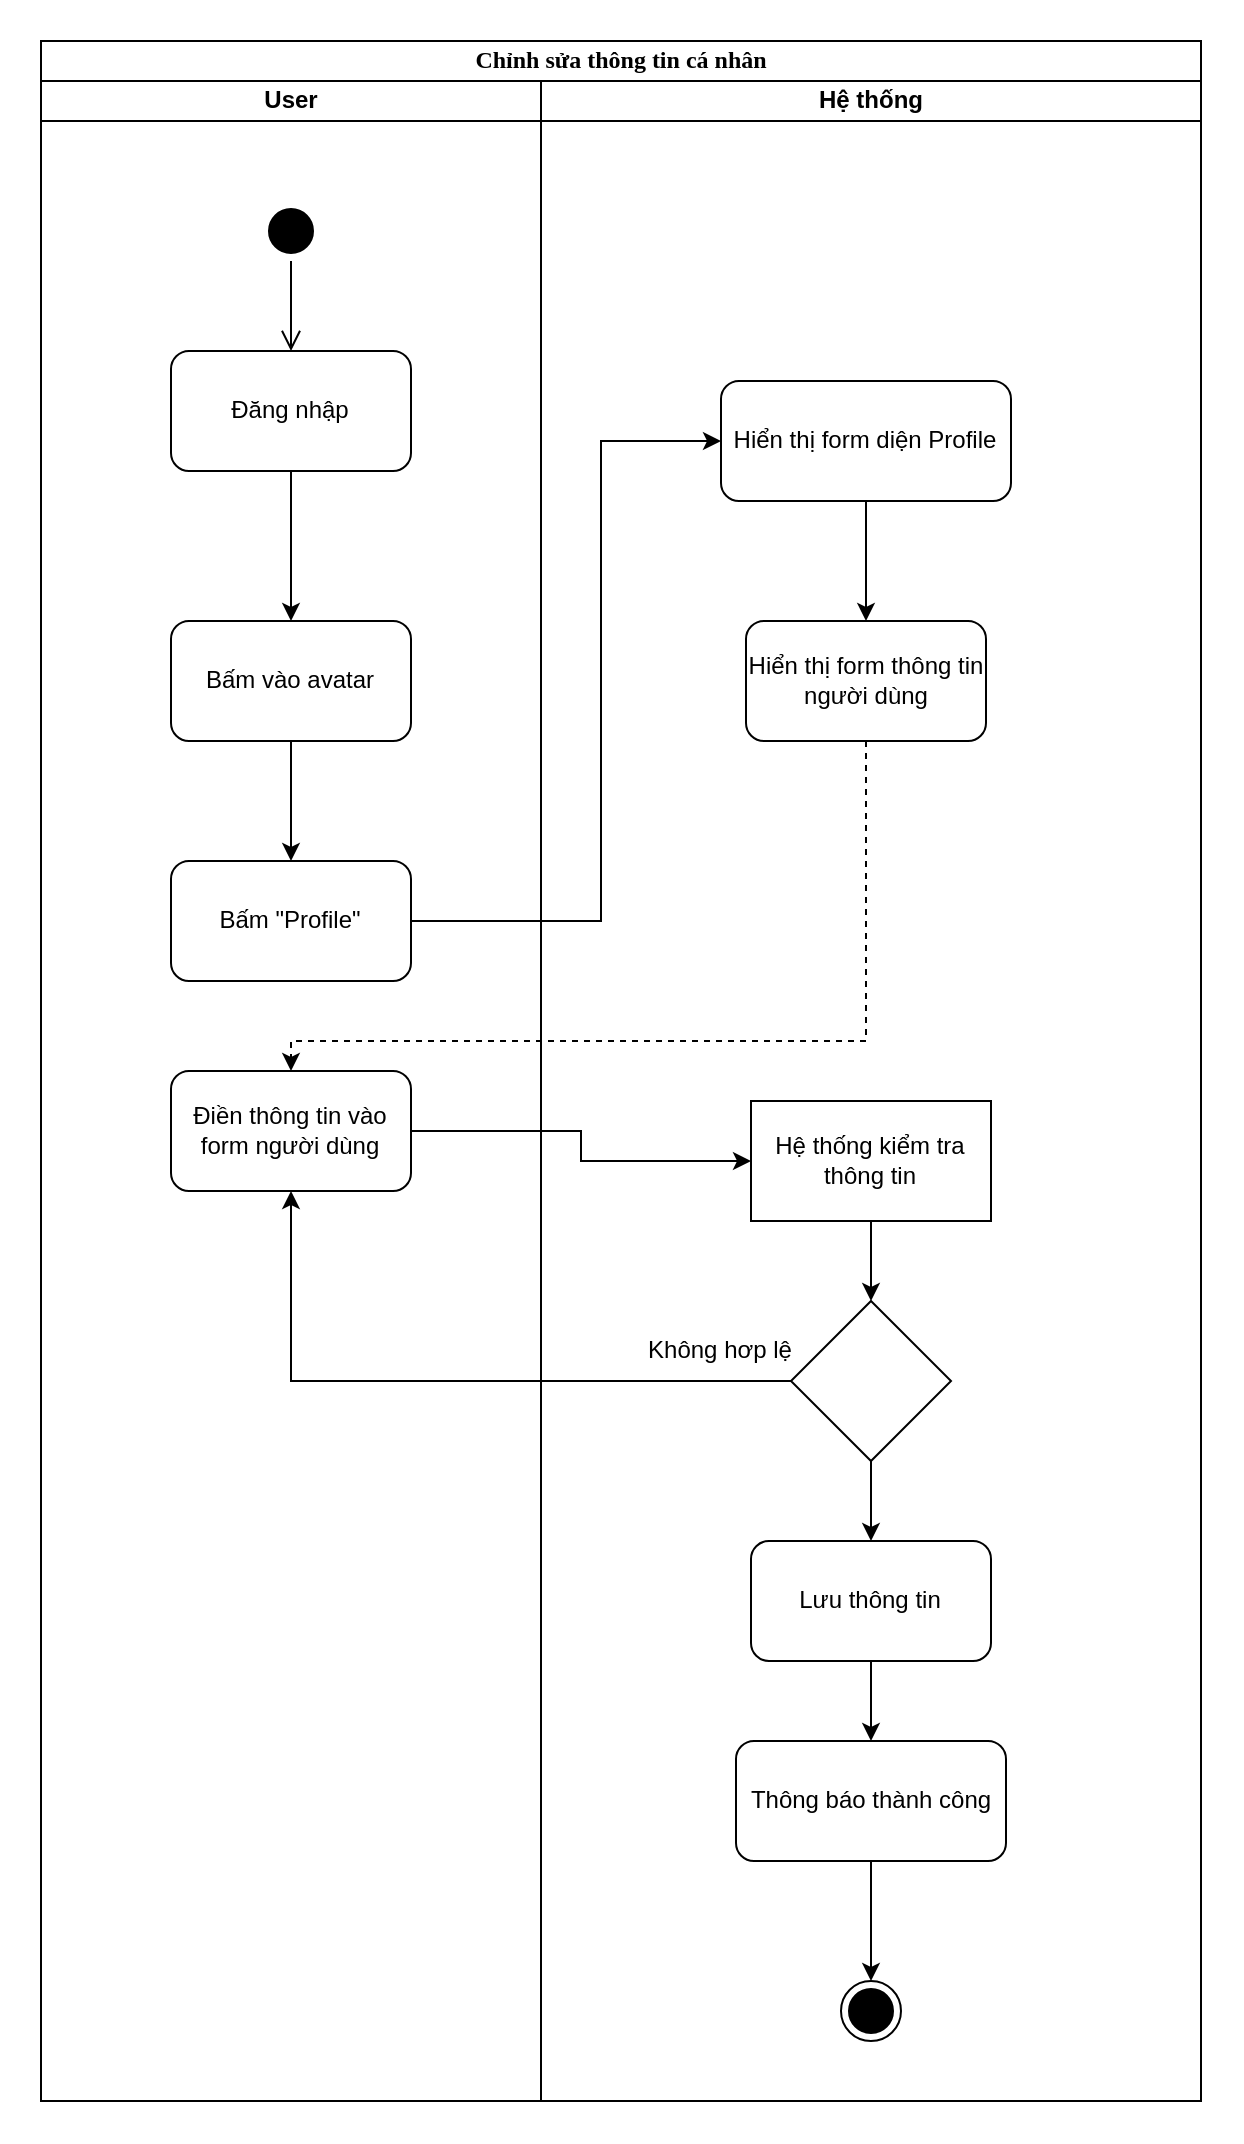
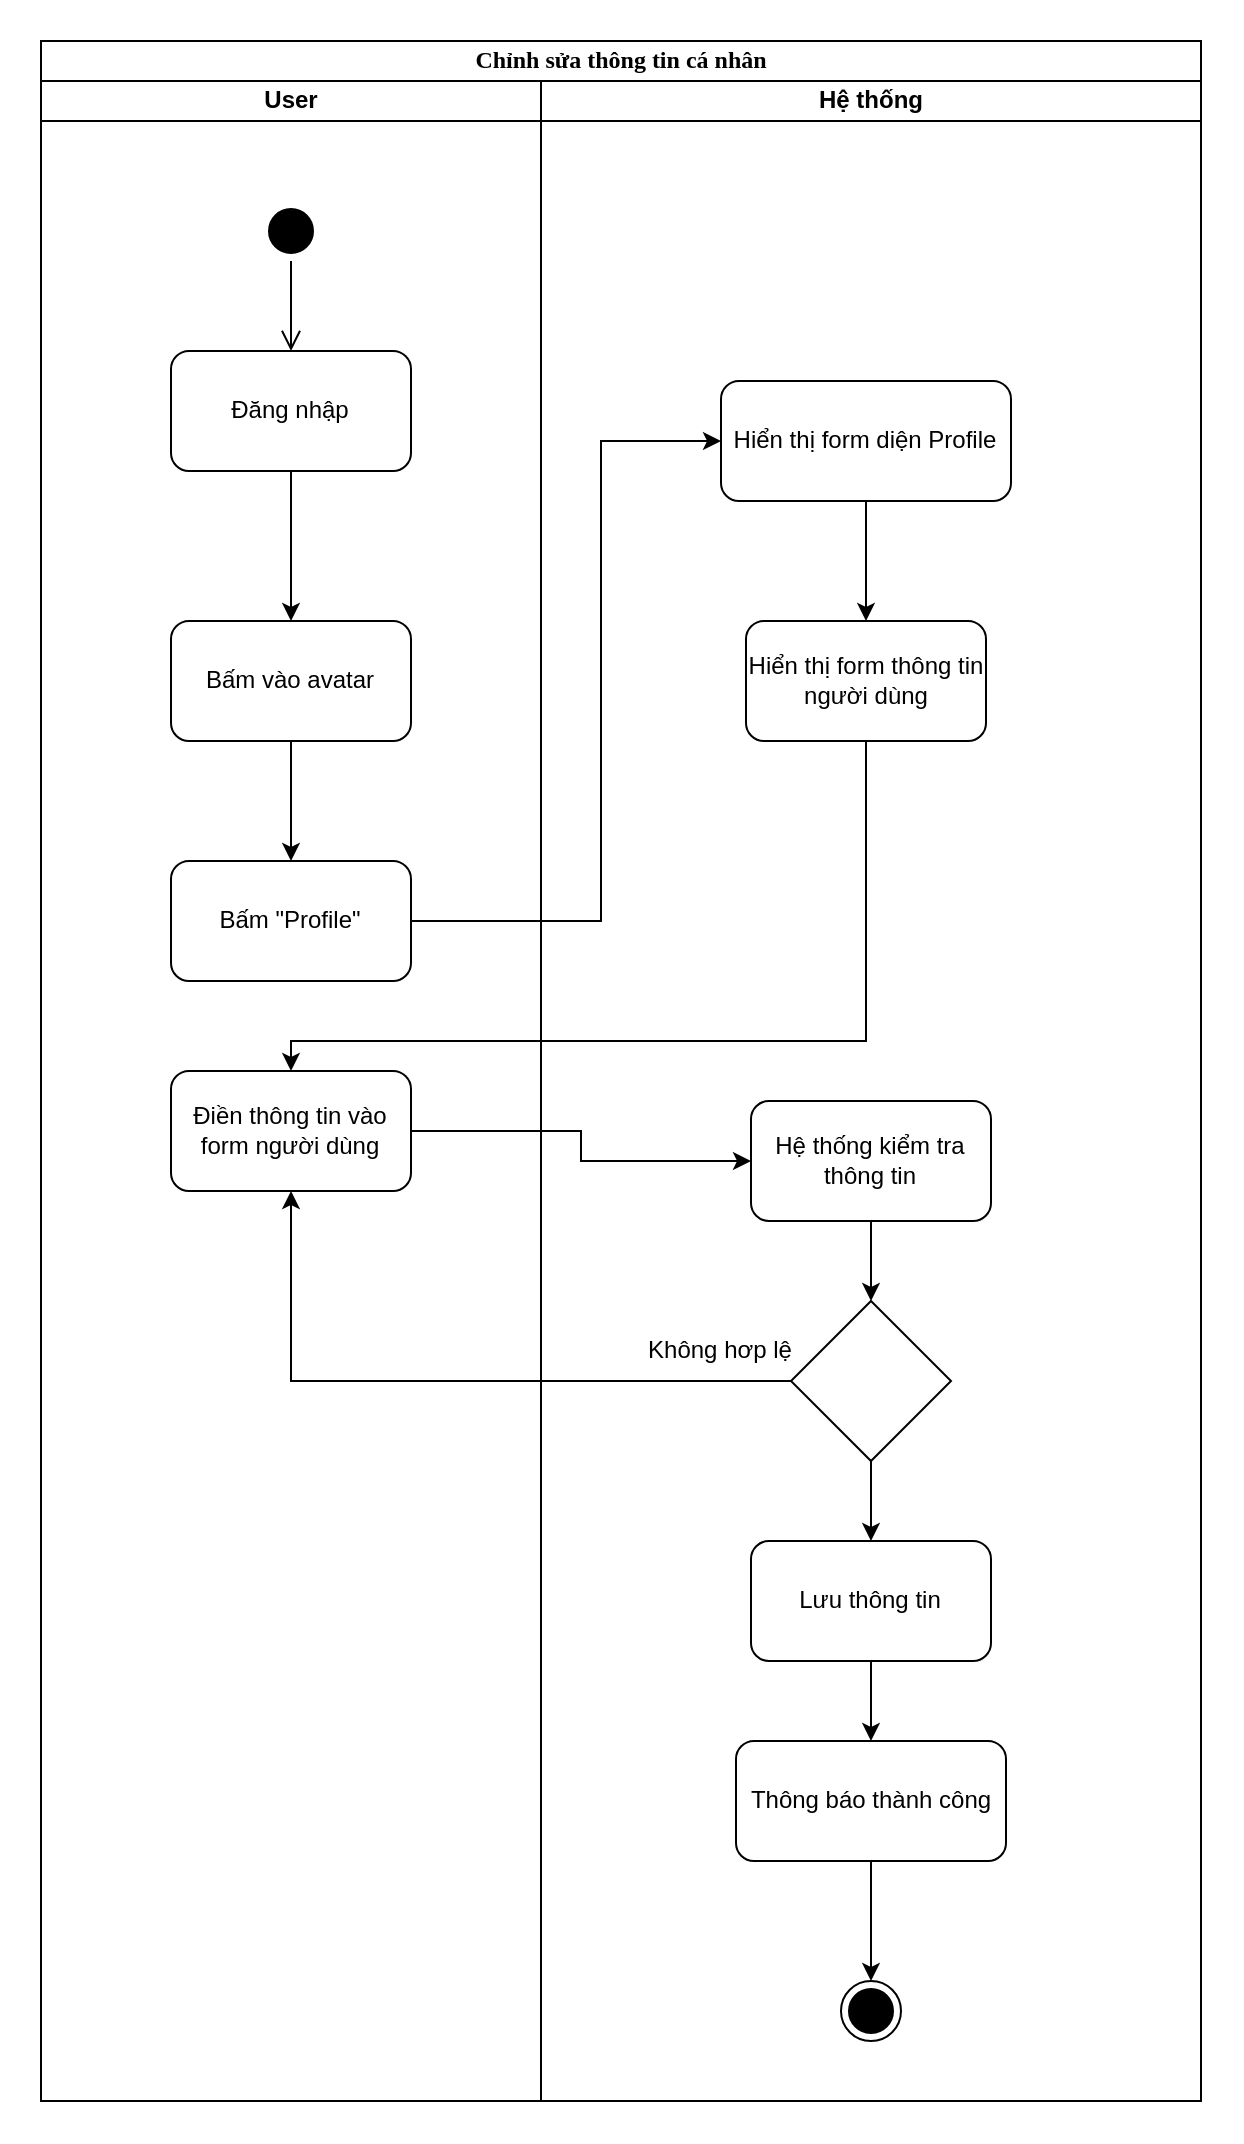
- <mxCell id="13" style="edgeStyle=orthogonalEdgeStyle;rounded=0;orthogonalLoop=1;jettySize=auto;html=1;strokeColor=#000000;dashed=1;" edge="1" parent="2" source="19" target="11"><mxGeometry relative="1" as="geometry"><Array as="points"><mxPoint x="413" y="500" /><mxPoint x="125" y="500" /></Array></mxGeometry></mxCell>
+ <mxCell id="13" style="edgeStyle=orthogonalEdgeStyle;rounded=0;orthogonalLoop=1;jettySize=auto;html=1;strokeColor=#000000;" edge="1" parent="2" source="19" target="11"><mxGeometry relative="1" as="geometry"><Array as="points"><mxPoint x="413" y="500" /><mxPoint x="125" y="500" /></Array></mxGeometry></mxCell>
- <mxCell id="21" value="Hệ thống kiểm tra thông tin" style="whiteSpace=wrap;html=1;strokeColor=#000000;rounded=0;" vertex="1" parent="16"><mxGeometry x="105" y="510" width="120" height="60" as="geometry" /></mxCell>
+ <mxCell id="21" value="Hệ thống kiểm tra thông tin" style="rounded=1;whiteSpace=wrap;html=1;strokeColor=#000000;" vertex="1" parent="16"><mxGeometry x="105" y="510" width="120" height="60" as="geometry" /></mxCell>
